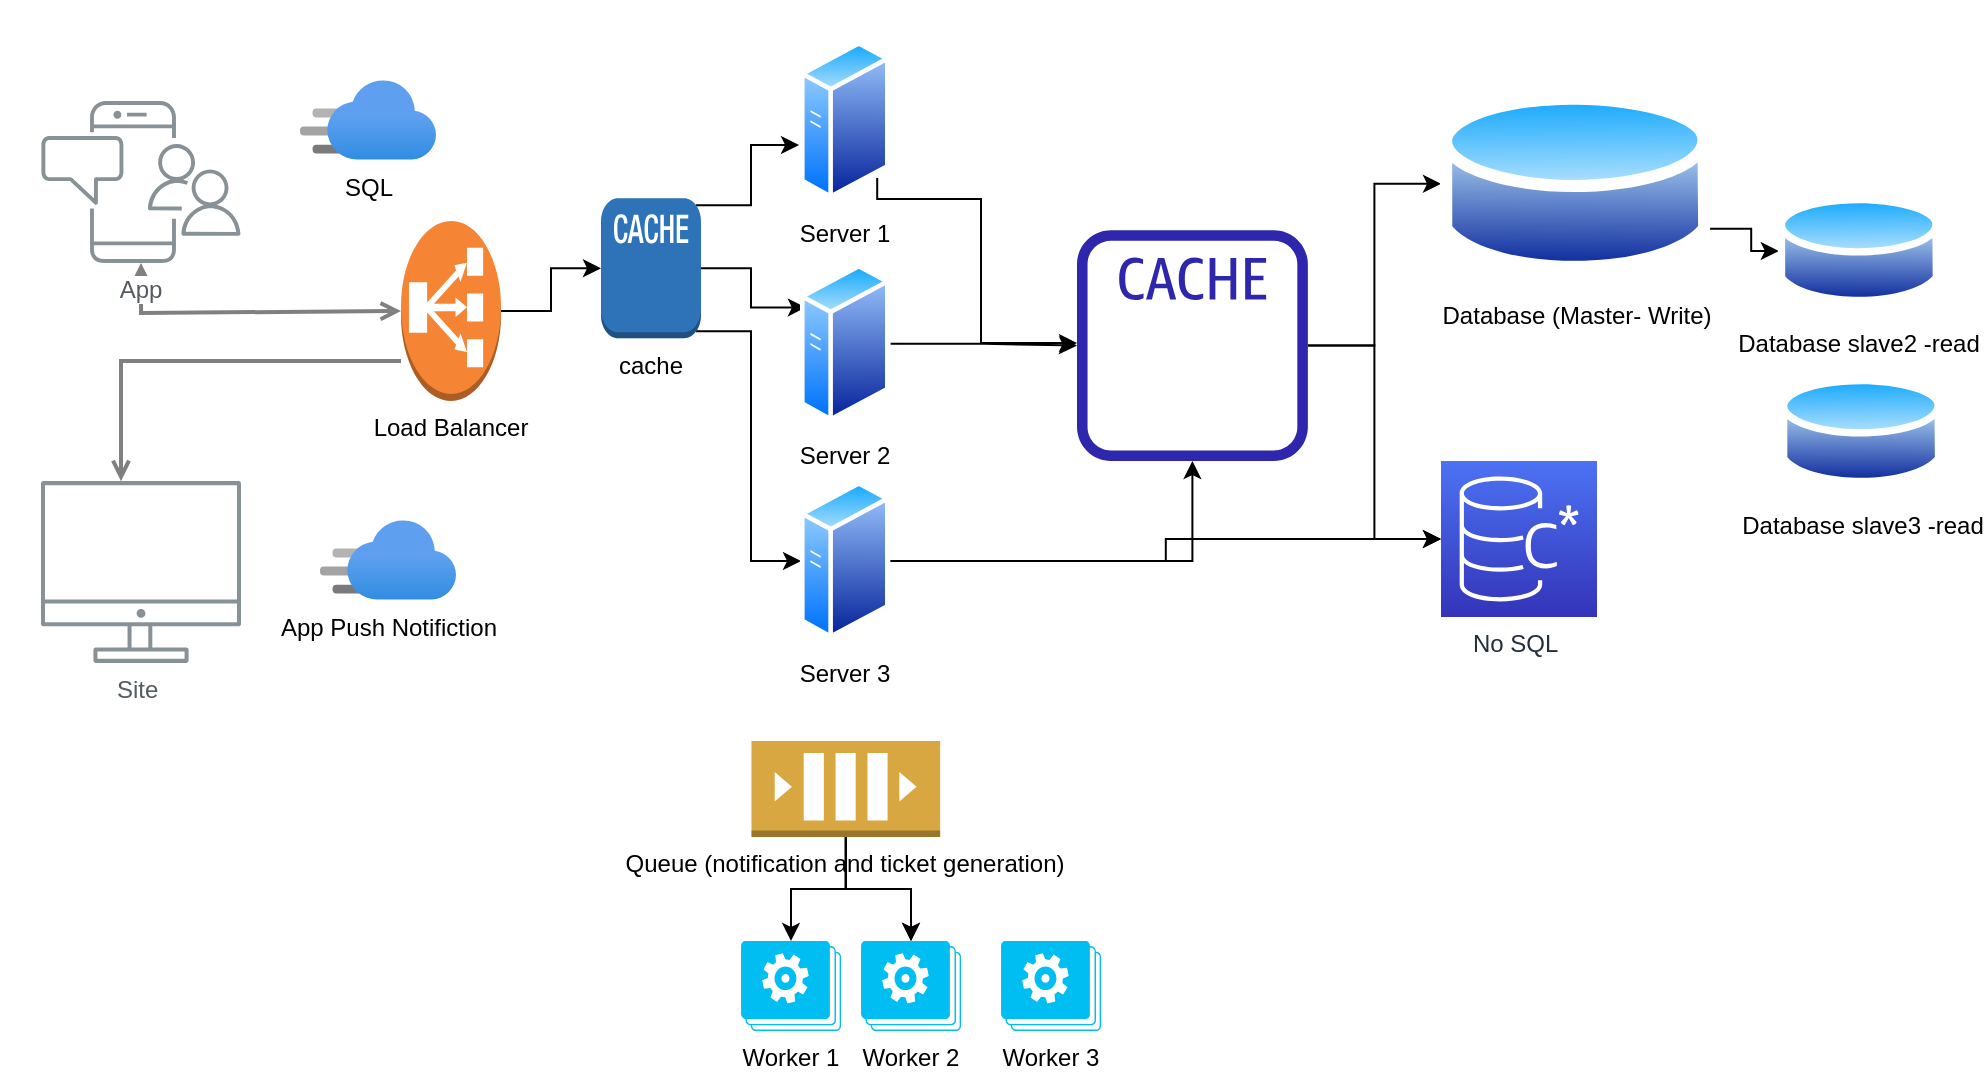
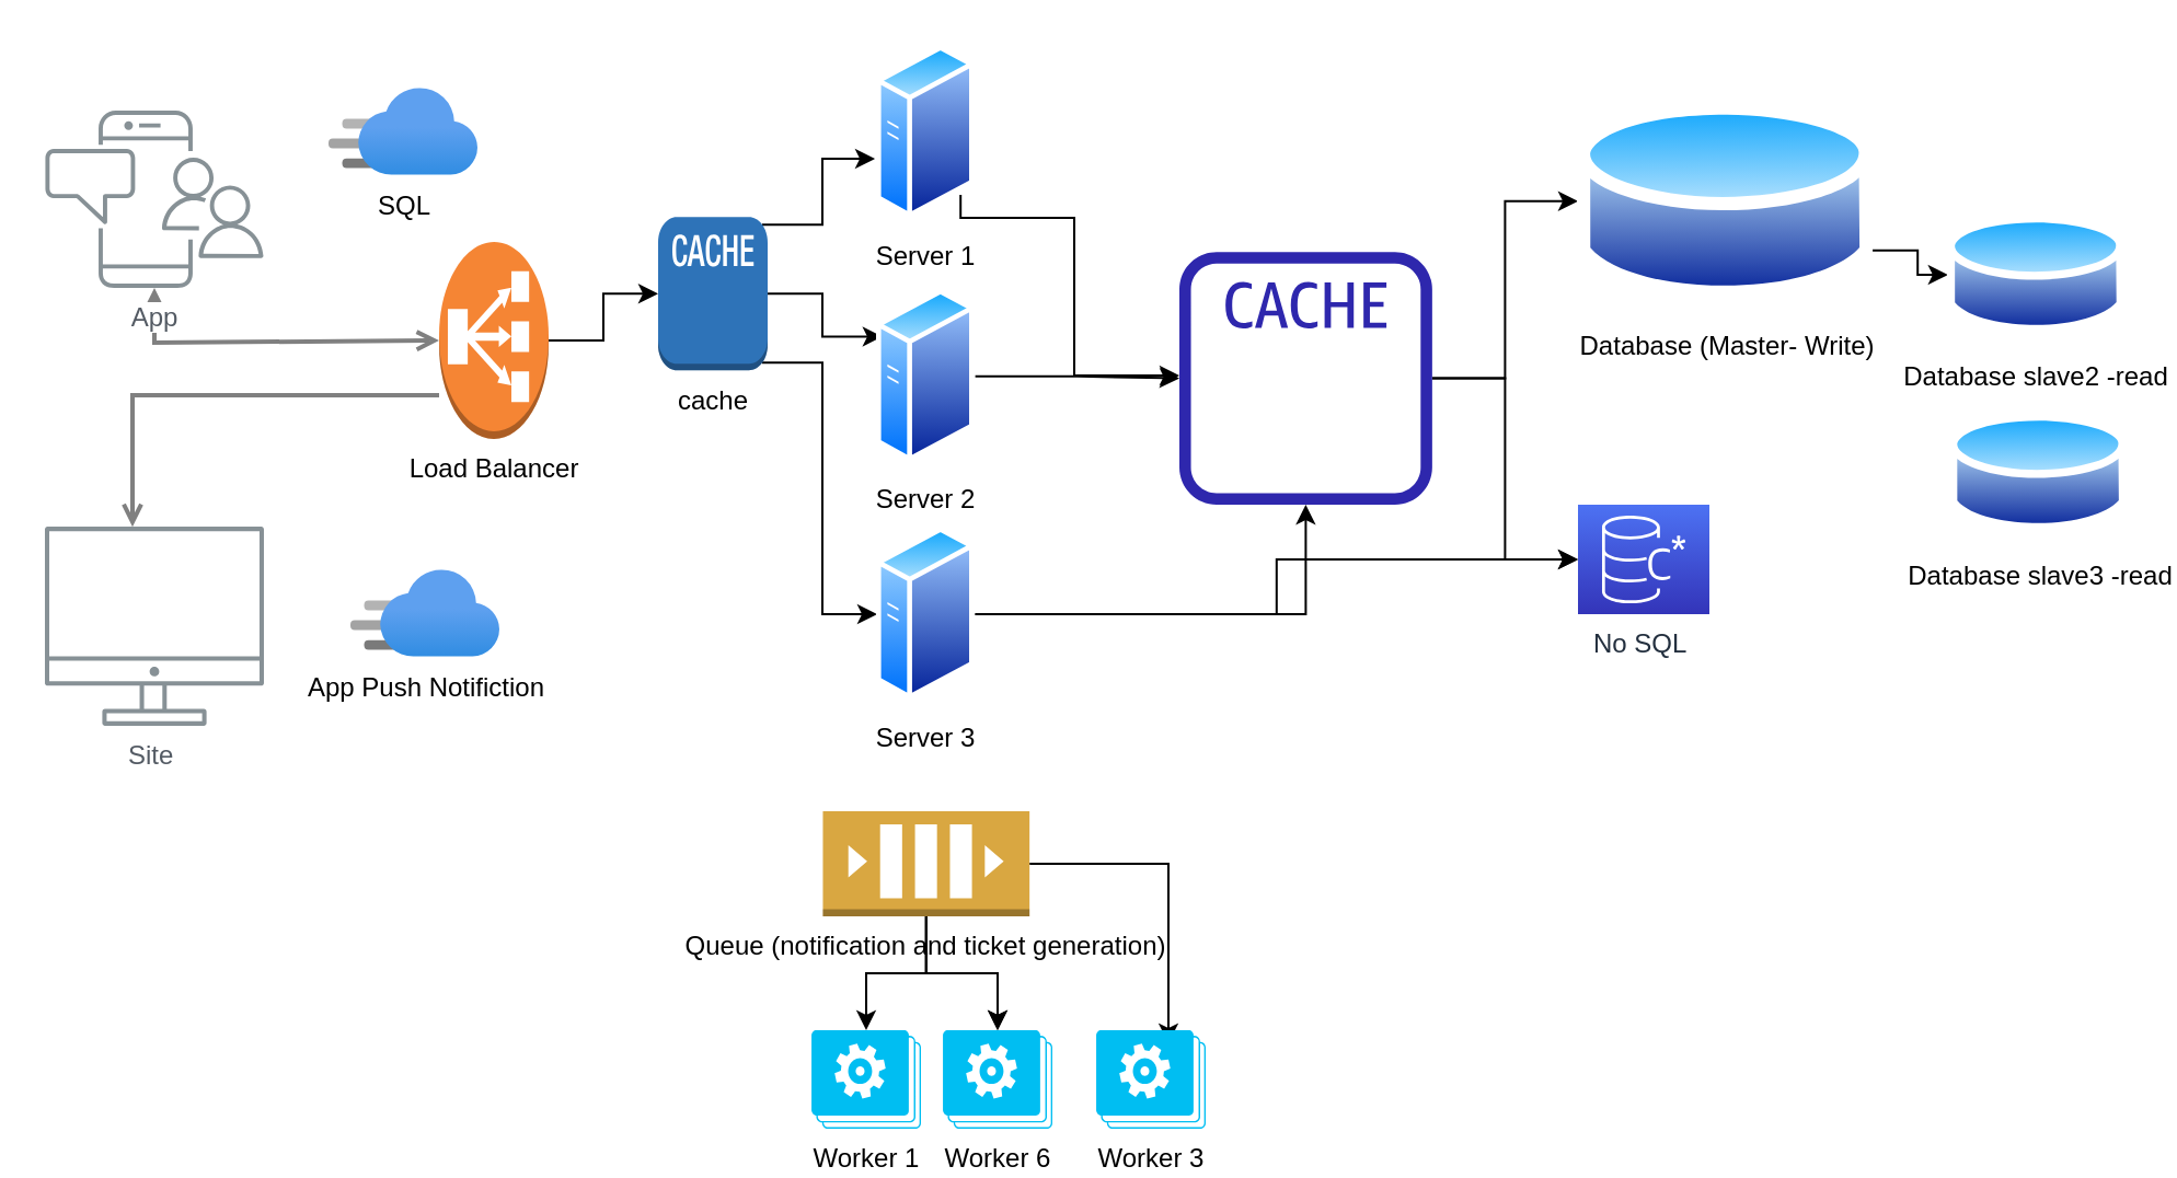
- <mxCell id="28" value="No SQL&amp;nbsp;" style="sketch=0;points=[[0,0,0],[0.25,0,0],[0.5,0,0],[0.75,0,0],[1,0,0],[0,1,0],[0.25,1,0],[0.5,1,0],[0.75,1,0],[1,1,0],[0,0.25,0],[0,0.5,0],[0,0.75,0],[1,0.25,0],[1,0.5,0],[1,0.75,0]];outlineConnect=0;fontColor=#232F3E;gradientColor=#4D72F3;gradientDirection=north;fillColor=#3334B9;strokeColor=#ffffff;dashed=0;verticalLabelPosition=bottom;verticalAlign=top;align=center;html=1;fontSize=12;fontStyle=0;aspect=fixed;shape=mxgraph.aws4.resourceIcon;resIcon=mxgraph.aws4.managed_apache_cassandra_service;" vertex="1" parent="1"><mxGeometry x="720" y="230" width="78" height="78" as="geometry" /></mxCell>
+ <mxCell id="28" value="No SQL&amp;nbsp;" style="sketch=0;points=[[0,0,0],[0.25,0,0],[0.5,0,0],[0.75,0,0],[1,0,0],[0,1,0],[0.25,1,0],[0.5,1,0],[0.75,1,0],[1,1,0],[0,0.25,0],[0,0.5,0],[0,0.75,0],[1,0.25,0],[1,0.5,0],[1,0.75,0]];outlineConnect=0;fontColor=#232F3E;gradientColor=#4D72F3;gradientDirection=north;fillColor=#3334B9;strokeColor=#ffffff;dashed=0;verticalLabelPosition=bottom;verticalAlign=top;align=center;html=1;fontSize=12;fontStyle=0;aspect=fixed;shape=mxgraph.aws4.resourceIcon;resIcon=mxgraph.aws4.managed_apache_cassandra_service;" vertex="1" parent="1"><mxGeometry x="720" y="230" width="60" height="50" as="geometry" /></mxCell>
+ <mxCell id="31" style="edgeStyle=orthogonalEdgeStyle;rounded=0;orthogonalLoop=1;jettySize=auto;html=1;entryX=0.66;entryY=0.133;entryDx=0;entryDy=0;entryPerimeter=0;" edge="1" parent="1" source="33" target="36"><mxGeometry relative="1" as="geometry" /></mxCell>
- <mxCell id="34" value="Worker 2&lt;br&gt;" style="verticalLabelPosition=bottom;html=1;verticalAlign=top;align=center;strokeColor=none;fillColor=#00BEF2;shape=mxgraph.azure.worker_roles;" vertex="1" parent="1"><mxGeometry x="430" y="470" width="50" height="45" as="geometry" /></mxCell>
+ <mxCell id="34" value="Worker 6&lt;br&gt;" style="verticalLabelPosition=bottom;html=1;verticalAlign=top;align=center;strokeColor=none;fillColor=#00BEF2;shape=mxgraph.azure.worker_roles;" vertex="1" parent="1"><mxGeometry x="430" y="470" width="50" height="45" as="geometry" /></mxCell>
